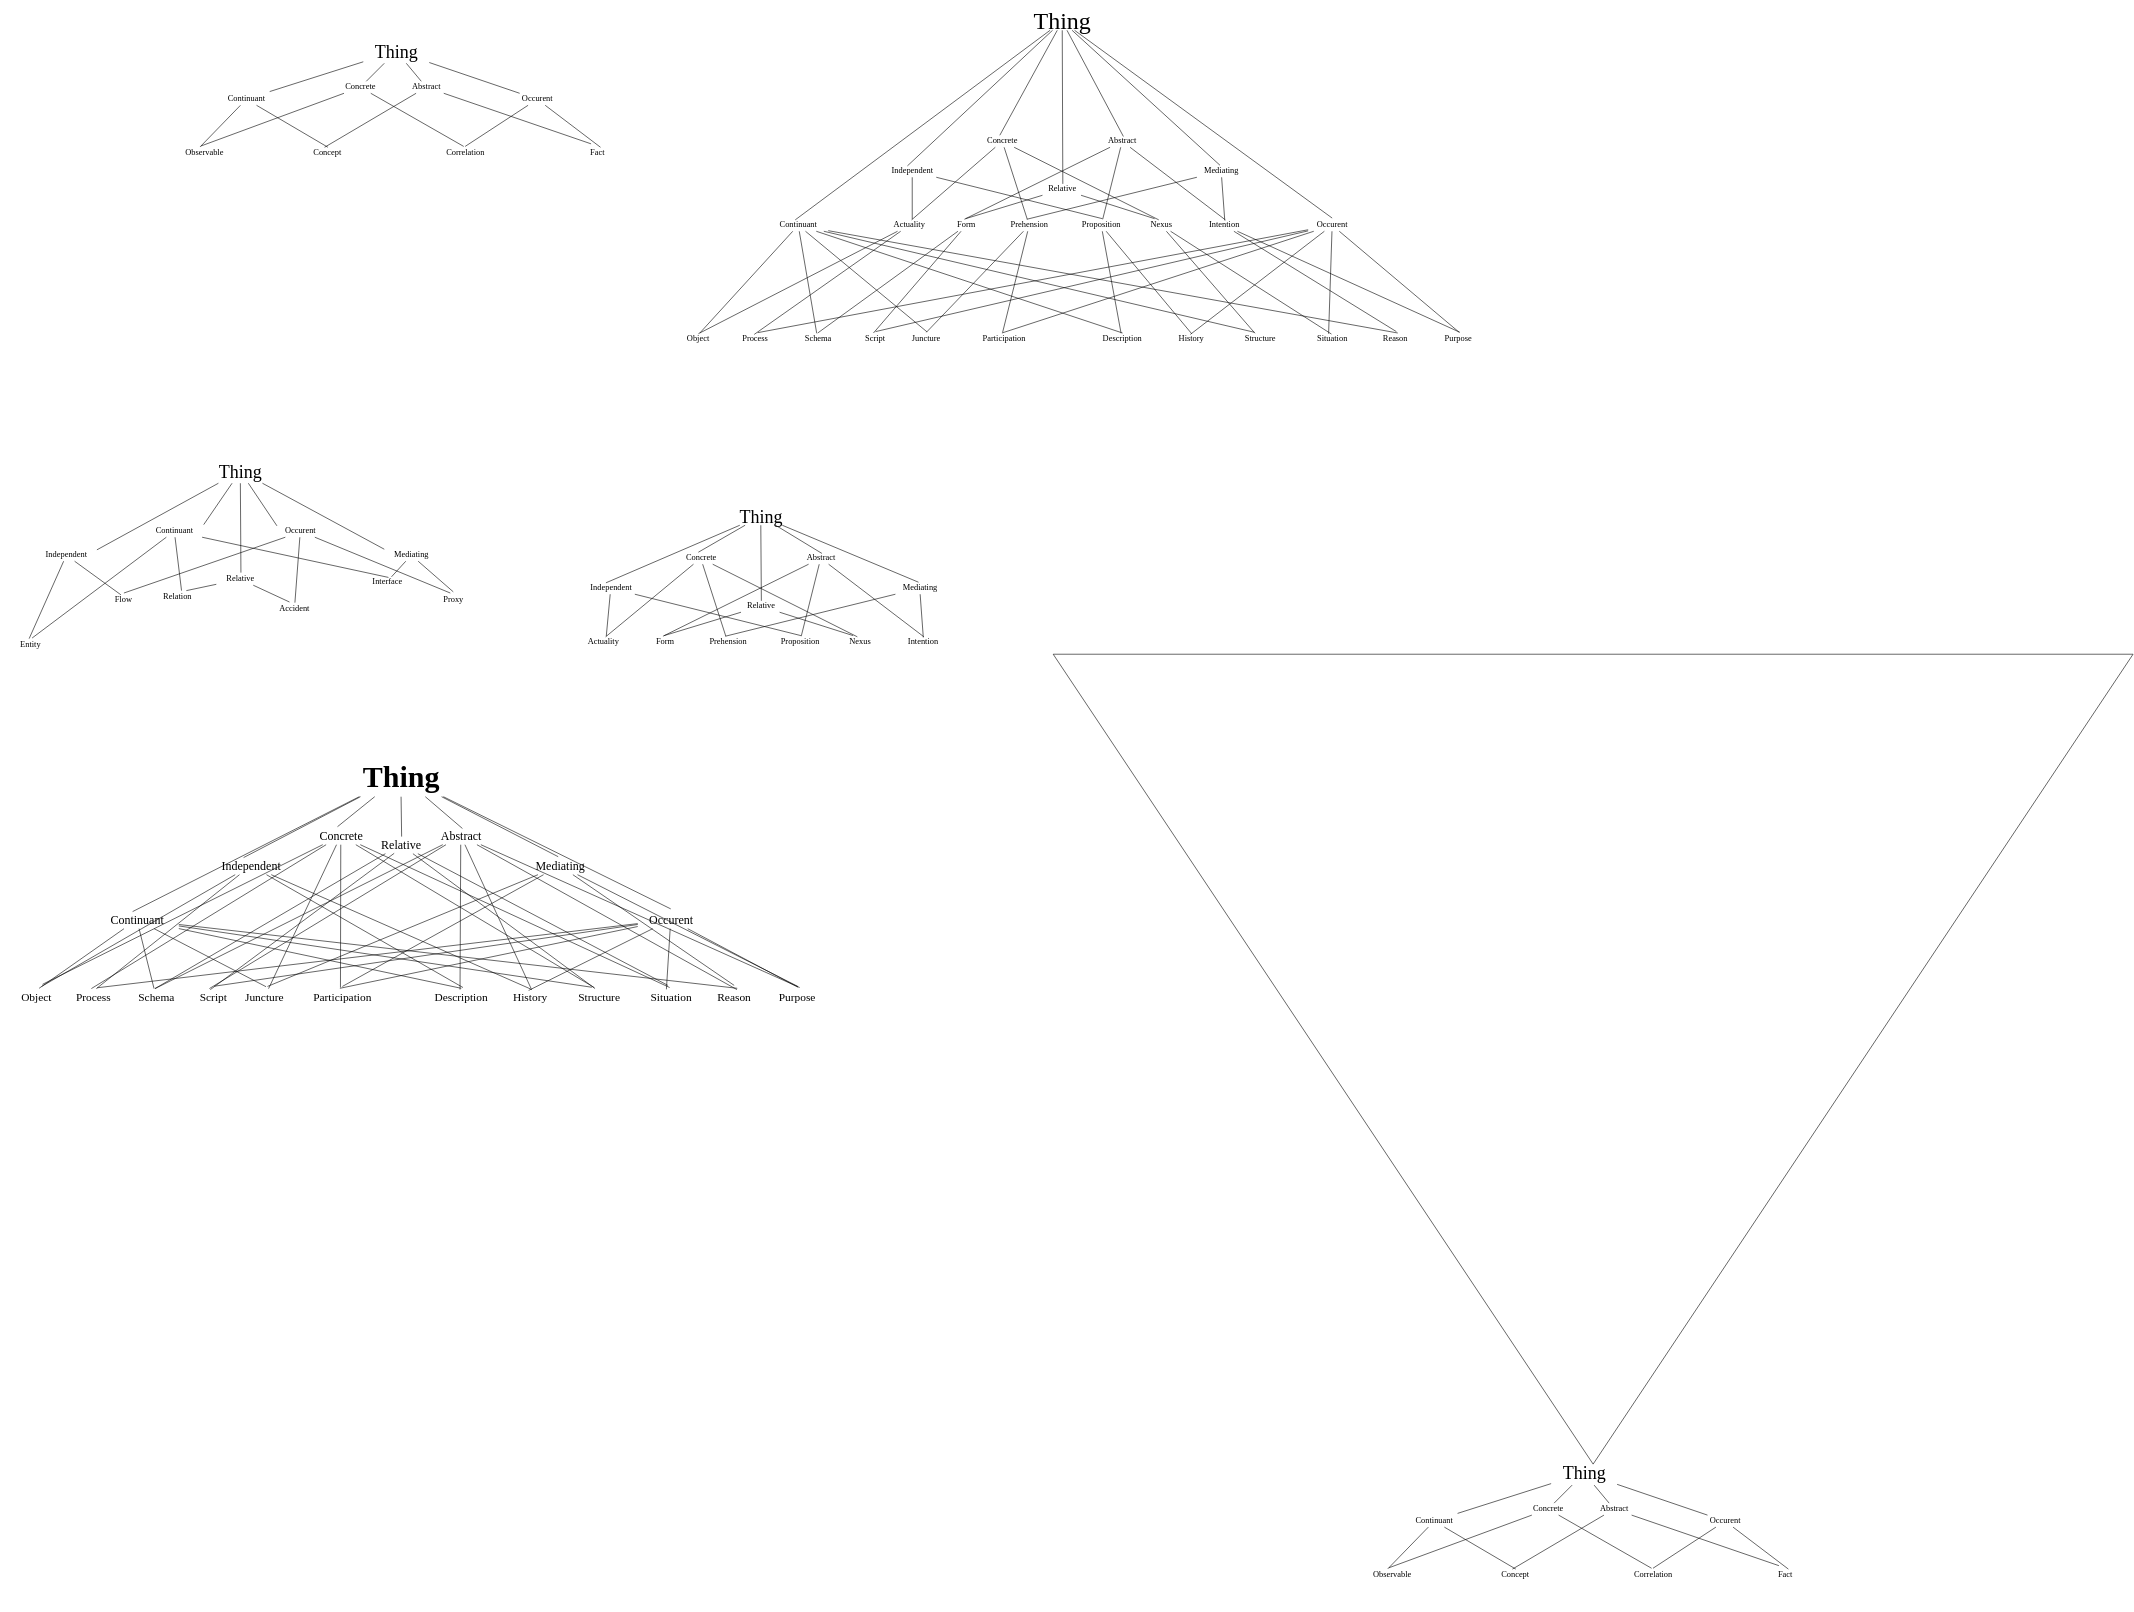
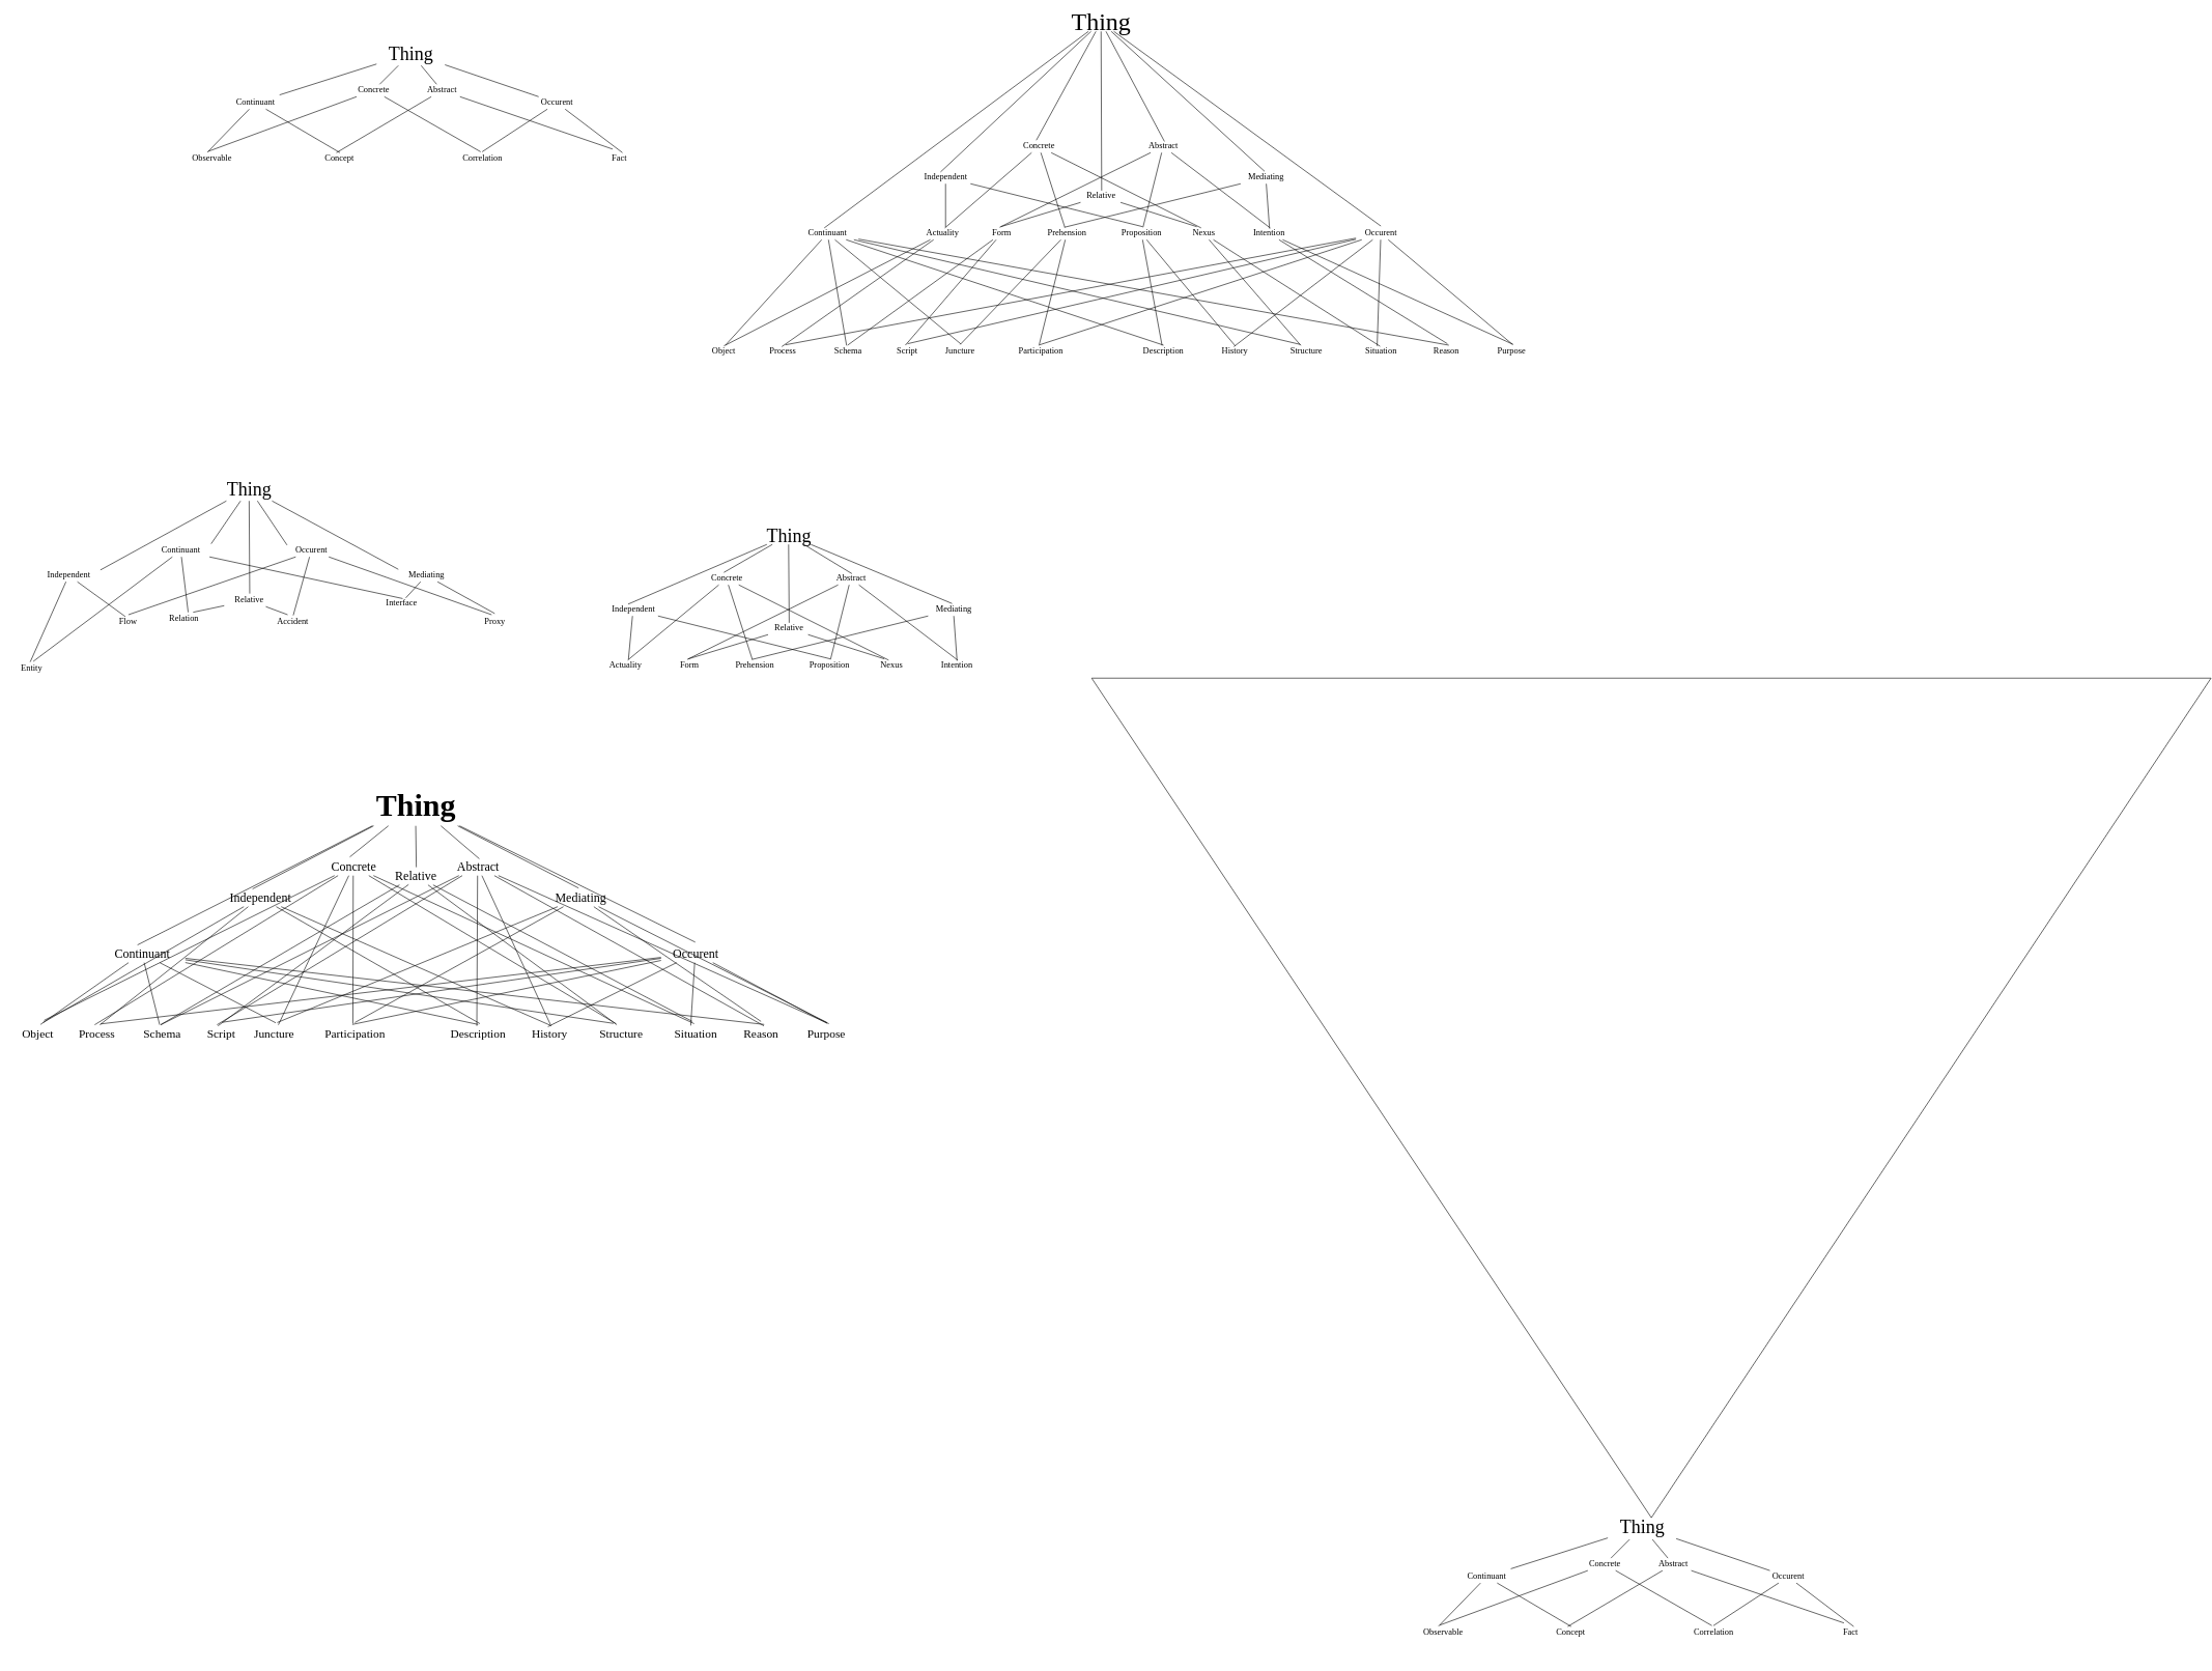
- <mxCell id="120" value="Proxy" style="text;html=1;align=center;verticalAlign=middle;resizable=0;points=[];autosize=1;strokeColor=none;fillColor=none;fontSize=14;fontFamily=Fira Code;" parent="1" vertex="1"><mxGeometry x="725" y="990" width="60" height="20" as="geometry" /></mxCell>
+ <mxCell id="120" value="Proxy" style="text;html=1;align=center;verticalAlign=middle;resizable=0;points=[];autosize=1;strokeColor=none;fillColor=none;fontSize=14;fontFamily=Fira Code;" parent="1" vertex="1"><mxGeometry x="765" y="990" width="60" height="20" as="geometry" /></mxCell>
- <mxCell id="118" value="Accident" style="text;html=1;align=center;verticalAlign=middle;resizable=0;points=[];autosize=1;strokeColor=none;fillColor=none;fontSize=14;fontFamily=Fira Code;" parent="1" vertex="1"><mxGeometry x="450" y="1005" width="80" height="20" as="geometry" /></mxCell>
+ <mxCell id="118" value="Accident" style="text;html=1;align=center;verticalAlign=middle;resizable=0;points=[];autosize=1;strokeColor=none;fillColor=none;fontSize=14;fontFamily=Fira Code;" parent="1" vertex="1"><mxGeometry x="430" y="990" width="80" height="20" as="geometry" /></mxCell>
